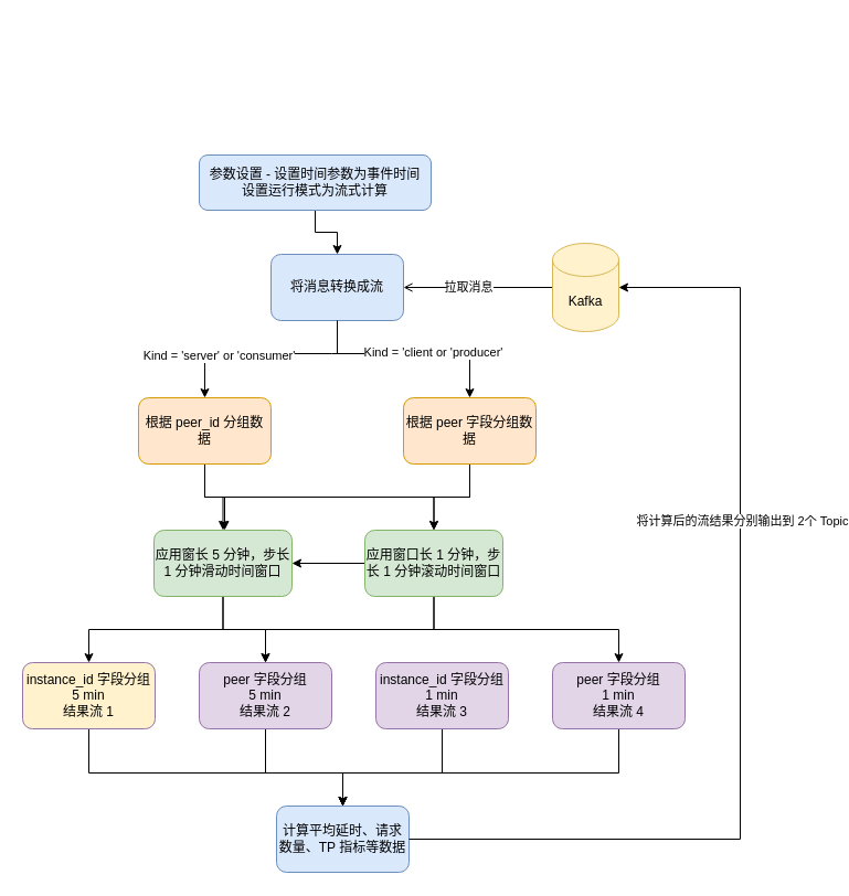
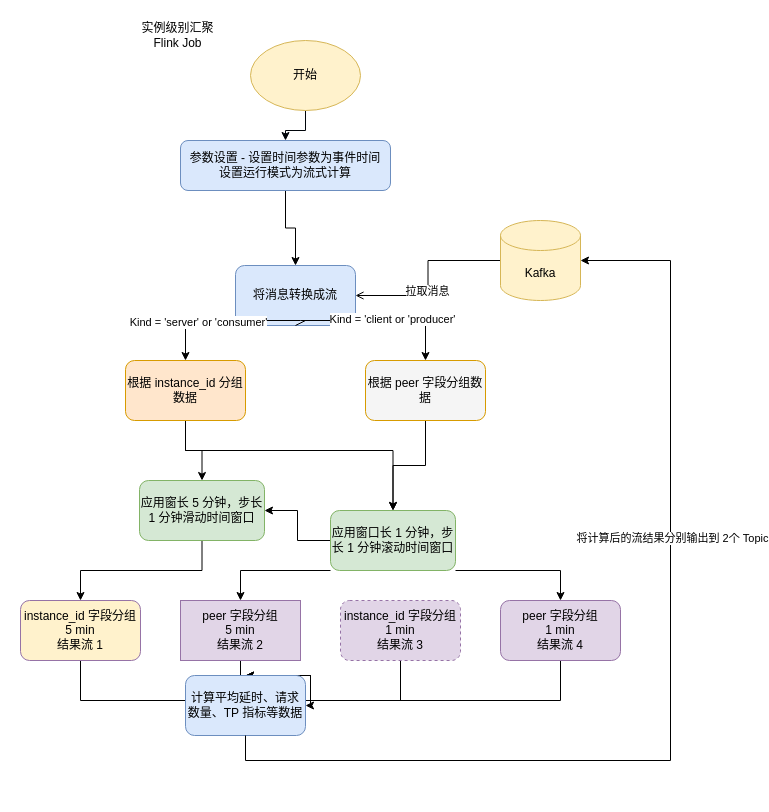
+ <mxCell id="21" value="实例级别汇聚&lt;div&gt;Flink Job&lt;/div&gt;" style="text;html=1;align=center;verticalAlign=middle;whiteSpace=wrap;rounded=0;" parent="1" vertex="1"><mxGeometry x="125" y="20" width="105" height="30" as="geometry" /></mxCell>
+ <mxCell id="3" value="开始" style="ellipse;whiteSpace=wrap;html=1;fillColor=#fff2cc;strokeColor=#d6b656;" parent="1" vertex="1"><mxGeometry x="250" y="40" width="110" height="70" as="geometry" /></mxCell>
+ <mxCell id="2" style="edgeStyle=orthogonalEdgeStyle;rounded=0;orthogonalLoop=1;jettySize=auto;html=1;entryX=0.5;entryY=0;entryDx=0;entryDy=0;fillColor=#dae8fc;strokeColor=light-dark(#00040a, #5c79a3);" parent="1" source="3" target="5" edge="1"><mxGeometry relative="1" as="geometry" /></mxCell>
- <mxCell id="6" value="将消息转换成流" style="rounded=1;whiteSpace=wrap;html=1;fillColor=#dae8fc;strokeColor=#6c8ebf;" parent="1" vertex="1"><mxGeometry x="245" y="230" width="120" height="60" as="geometry" /></mxCell>
+ <mxCell id="6" value="将消息转换成流" style="rounded=1;whiteSpace=wrap;html=1;fillColor=#dae8fc;strokeColor=#6c8ebf;" parent="1" vertex="1"><mxGeometry x="235" y="265" width="120" height="60" as="geometry" /></mxCell>
- <mxCell id="9" value="Kafka" style="shape=cylinder3;whiteSpace=wrap;html=1;boundedLbl=1;backgroundOutline=1;size=15;fillColor=#fff2cc;strokeColor=#d6b656;" parent="1" vertex="1"><mxGeometry x="500" y="220" width="60" height="80" as="geometry" /></mxCell>
+ <mxCell id="9" value="Kafka" style="shape=cylinder3;whiteSpace=wrap;html=1;boundedLbl=1;backgroundOutline=1;size=15;fillColor=#fff2cc;strokeColor=#d6b656;" parent="1" vertex="1"><mxGeometry x="500" y="220" width="80" height="80" as="geometry" /></mxCell>
- <mxCell id="12" value="根据 peer_id 分组数据" style="rounded=1;whiteSpace=wrap;html=1;fillColor=#ffe6cc;strokeColor=#d79b00;" parent="1" vertex="1"><mxGeometry x="125" y="360" width="120" height="60" as="geometry" /></mxCell>
+ <mxCell id="12" value="根据 instance_id 分组数据" style="rounded=1;whiteSpace=wrap;html=1;fillColor=#ffe6cc;strokeColor=#d79b00;" parent="1" vertex="1"><mxGeometry x="125" y="360" width="120" height="60" as="geometry" /></mxCell>
- <mxCell id="15" value="根据 peer 字段分组数据" style="rounded=1;whiteSpace=wrap;html=1;fillColor=#ffe6cc;strokeColor=#d79b00;" parent="1" vertex="1"><mxGeometry x="365" y="360" width="120" height="60" as="geometry" /></mxCell>
+ <mxCell id="15" value="根据 peer 字段分组数据" style="rounded=1;whiteSpace=wrap;html=1;fillColor=#f5f5f5;strokeColor=#d79b00;" parent="1" vertex="1"><mxGeometry x="365" y="360" width="120" height="60" as="geometry" /></mxCell>
- <mxCell id="13" style="edgeStyle=orthogonalEdgeStyle;rounded=0;orthogonalLoop=1;jettySize=auto;html=1;" parent="1" source="15" target="24" edge="1"><mxGeometry relative="1" as="geometry"><Array as="points"><mxPoint x="425" y="450" /><mxPoint x="203" y="450" /></Array></mxGeometry></mxCell>
- <mxCell id="28" value="应用窗口长 1 分钟，步长 1 分钟滚动时间窗口" style="rounded=1;whiteSpace=wrap;html=1;fillColor=#d5e8d4;strokeColor=#82b366;" parent="1" vertex="1"><mxGeometry x="330" y="480" width="125" height="60" as="geometry" /></mxCell>
+ <mxCell id="28" value="应用窗口长 1 分钟，步长 1 分钟滚动时间窗口" style="rounded=1;whiteSpace=wrap;html=1;fillColor=#d5e8d4;strokeColor=#82b366;" parent="1" vertex="1"><mxGeometry x="330" y="510" width="125" height="60" as="geometry" /></mxCell>
- <mxCell id="23" style="edgeStyle=orthogonalEdgeStyle;rounded=0;orthogonalLoop=1;jettySize=auto;html=1;" parent="1" source="24" target="34" edge="1"><mxGeometry relative="1" as="geometry" /></mxCell>
- <mxCell id="34" value="peer 字段分组&lt;div&gt;&lt;span style=&quot;background-color: transparent; color: light-dark(rgb(0, 0, 0), rgb(255, 255, 255));&quot;&gt;5 min&lt;/span&gt;&lt;div&gt;结果流 2&lt;/div&gt;&lt;/div&gt;" style="rounded=1;whiteSpace=wrap;html=1;fillColor=#e1d5e7;strokeColor=#9673a6;" parent="1" vertex="1"><mxGeometry x="180" y="600" width="120" height="60" as="geometry" /></mxCell>
+ <mxCell id="34" value="peer 字段分组&lt;div&gt;&lt;span style=&quot;background-color: transparent; color: light-dark(rgb(0, 0, 0), rgb(255, 255, 255));&quot;&gt;5 min&lt;/span&gt;&lt;div&gt;结果流 2&lt;/div&gt;&lt;/div&gt;" style="whiteSpace=wrap;html=1;fillColor=#e1d5e7;strokeColor=#9673a6;rounded=0;" parent="1" vertex="1"><mxGeometry x="180" y="600" width="120" height="60" as="geometry" /></mxCell>
- <mxCell id="36" value="instance_id 字段分组&lt;div&gt;&lt;span style=&quot;background-color: transparent; color: light-dark(rgb(0, 0, 0), rgb(255, 255, 255));&quot;&gt;1 min&lt;/span&gt;&lt;div&gt;结果流 3&lt;/div&gt;&lt;/div&gt;" style="rounded=1;whiteSpace=wrap;html=1;fillColor=#e1d5e7;strokeColor=#9673a6;" parent="1" vertex="1"><mxGeometry x="340" y="600" width="120" height="60" as="geometry" /></mxCell>
+ <mxCell id="36" value="instance_id 字段分组&lt;div&gt;&lt;span style=&quot;background-color: transparent; color: light-dark(rgb(0, 0, 0), rgb(255, 255, 255));&quot;&gt;1 min&lt;/span&gt;&lt;div&gt;结果流 3&lt;/div&gt;&lt;/div&gt;" style="rounded=1;whiteSpace=wrap;html=1;fillColor=#e1d5e7;strokeColor=#9673a6;dashed=1;" parent="1" vertex="1"><mxGeometry x="340" y="600" width="120" height="60" as="geometry" /></mxCell>
- <mxCell id="37" value="计算平均延时、请求数量、TP 指标等数据" style="rounded=1;whiteSpace=wrap;html=1;fillColor=#dae8fc;strokeColor=#6c8ebf;" parent="1" vertex="1"><mxGeometry x="250" y="730" width="120" height="60" as="geometry" /></mxCell>
+ <mxCell id="37" value="计算平均延时、请求数量、TP 指标等数据" style="rounded=1;whiteSpace=wrap;html=1;fillColor=#dae8fc;strokeColor=#6c8ebf;" parent="1" vertex="1"><mxGeometry x="185" y="675" width="120" height="60" as="geometry" /></mxCell>
